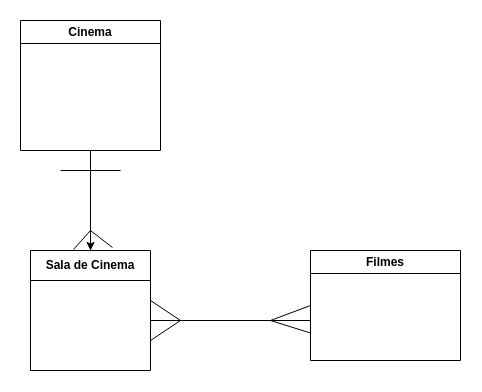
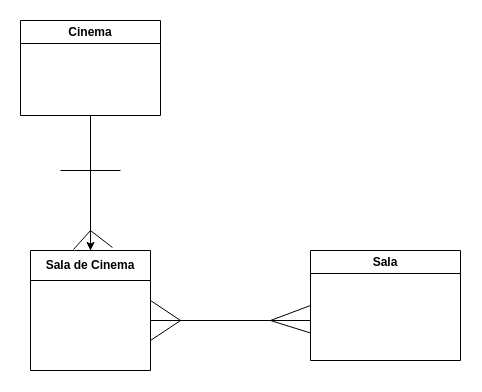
- <mxCell id="2" value="Cinema" style="swimlane;whiteSpace=wrap;html=1;" vertex="1" parent="1"><mxGeometry x="20" y="20" width="140" height="130" as="geometry" /></mxCell>
+ <mxCell id="2" value="Cinema" style="swimlane;whiteSpace=wrap;html=1;" vertex="1" parent="1"><mxGeometry x="20" y="20" width="140" height="95" as="geometry" /></mxCell>
- <mxCell id="8" value="Filmes" style="swimlane;whiteSpace=wrap;html=1;" vertex="1" parent="1"><mxGeometry x="310" y="250" width="150" height="110" as="geometry" /></mxCell>
+ <mxCell id="8" value="Sala" style="swimlane;whiteSpace=wrap;html=1;" vertex="1" parent="1"><mxGeometry x="310" y="250" width="150" height="110" as="geometry" /></mxCell>
